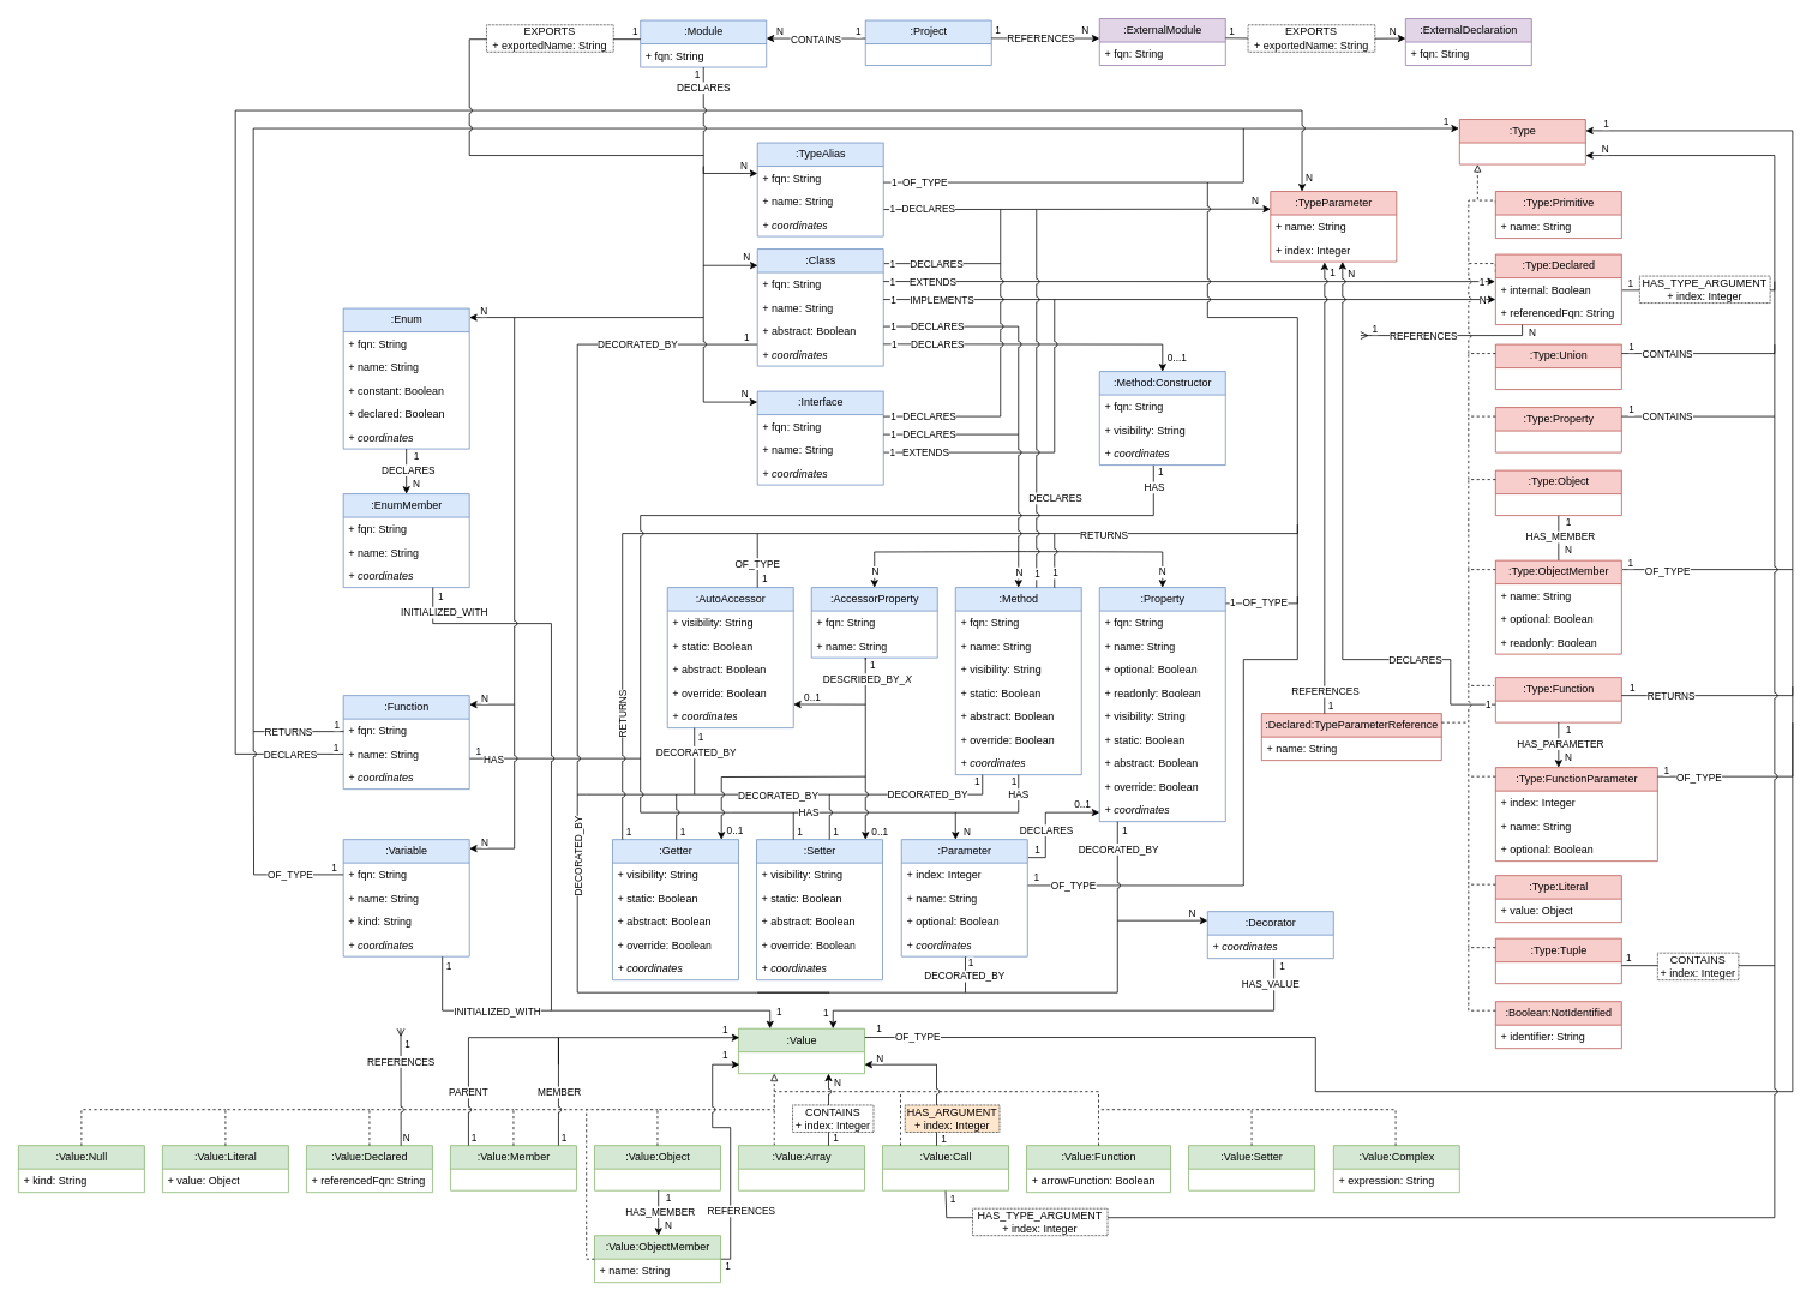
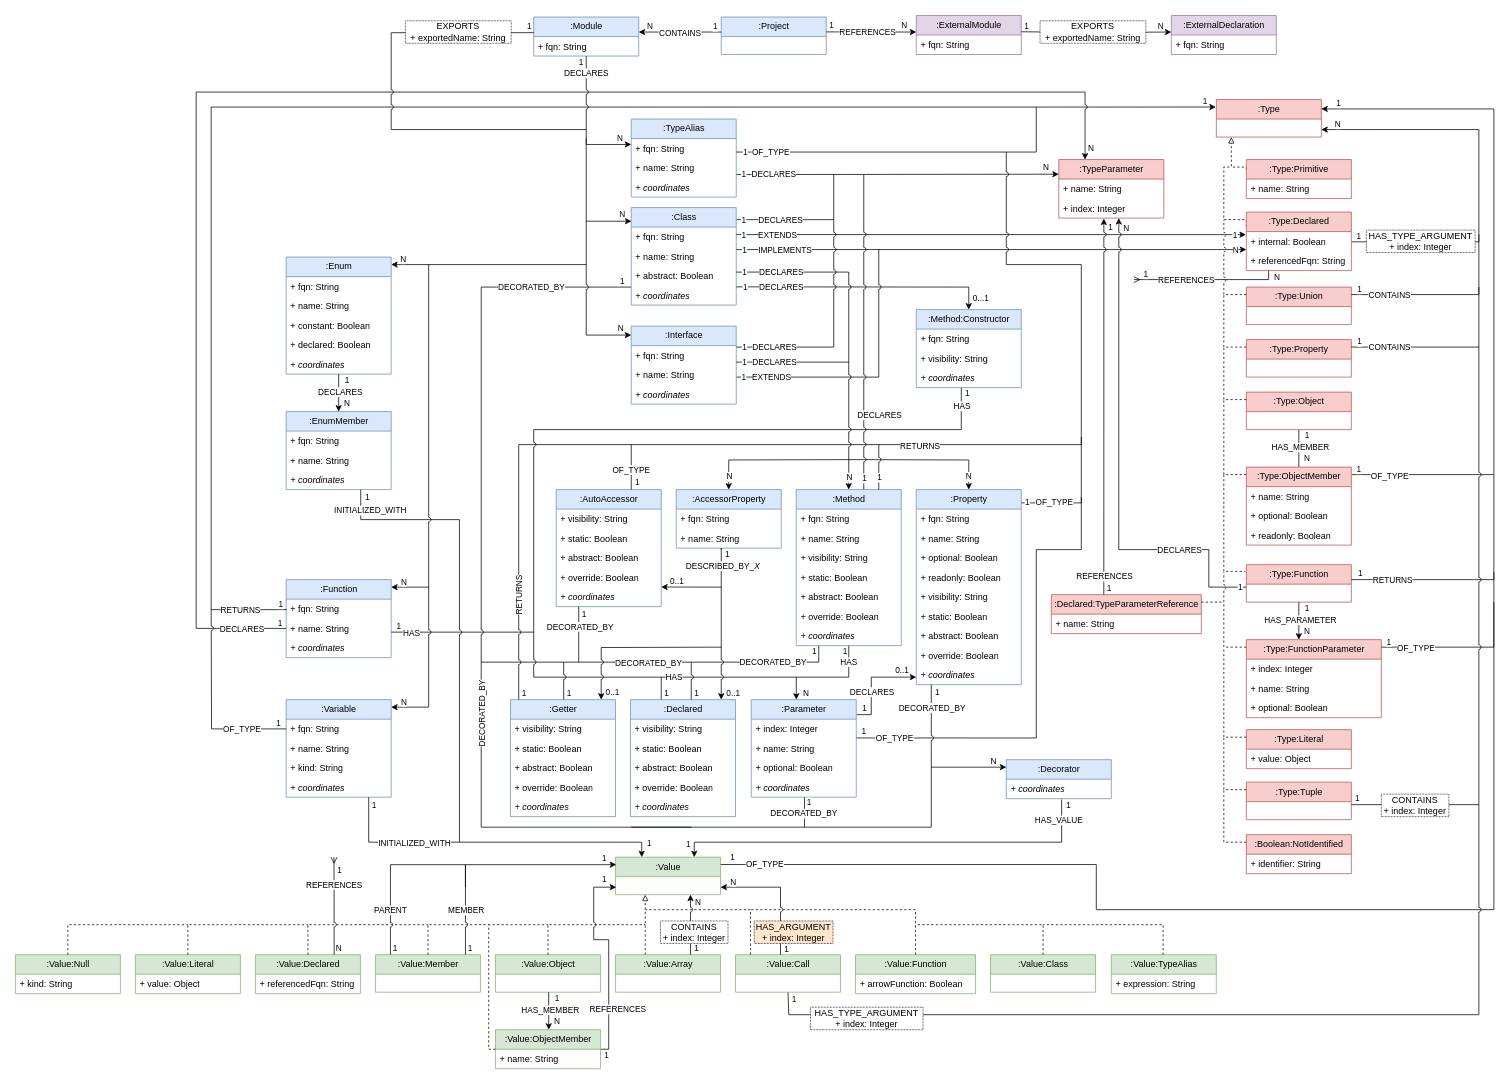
- <mxCell id="144" value=":Setter" style="swimlane;fontStyle=0;childLayout=stackLayout;horizontal=1;startSize=26;fillColor=#dae8fc;horizontalStack=0;resizeParent=1;resizeParentMax=0;resizeLast=0;collapsible=1;marginBottom=0;html=1;strokeColor=#6c8ebf;" parent="1" vertex="1"><mxGeometry x="840" y="932" width="140" height="156" as="geometry"><mxRectangle x="460" y="320" width="80" height="30" as="alternateBounds" /></mxGeometry></mxCell>
+ <mxCell id="144" value=":Declared" style="swimlane;fontStyle=0;childLayout=stackLayout;horizontal=1;startSize=26;fillColor=#dae8fc;horizontalStack=0;resizeParent=1;resizeParentMax=0;resizeLast=0;collapsible=1;marginBottom=0;html=1;strokeColor=#6c8ebf;" parent="1" vertex="1"><mxGeometry x="840" y="932" width="140" height="156" as="geometry"><mxRectangle x="460" y="320" width="80" height="30" as="alternateBounds" /></mxGeometry></mxCell>
- <mxCell id="195" value=":Value:Setter" style="swimlane;fontStyle=0;childLayout=stackLayout;horizontal=1;startSize=26;fillColor=#d5e8d4;horizontalStack=0;resizeParent=1;resizeParentMax=0;resizeLast=0;collapsible=1;marginBottom=0;html=1;strokeColor=#82b366;" parent="1" vertex="1"><mxGeometry x="1320" y="1272" width="140" height="50" as="geometry" /></mxCell>
+ <mxCell id="195" value=":Value:Class" style="swimlane;fontStyle=0;childLayout=stackLayout;horizontal=1;startSize=26;fillColor=#d5e8d4;horizontalStack=0;resizeParent=1;resizeParentMax=0;resizeLast=0;collapsible=1;marginBottom=0;html=1;strokeColor=#82b366;" parent="1" vertex="1"><mxGeometry x="1320" y="1272" width="140" height="50" as="geometry" /></mxCell>
- <mxCell id="196" value=":Value:Complex" style="swimlane;fontStyle=0;childLayout=stackLayout;horizontal=1;startSize=26;fillColor=#d5e8d4;horizontalStack=0;resizeParent=1;resizeParentMax=0;resizeLast=0;collapsible=1;marginBottom=0;html=1;strokeColor=#82b366;" parent="1" vertex="1"><mxGeometry x="1481" y="1272" width="140" height="52" as="geometry" /></mxCell>
+ <mxCell id="196" value=":Value:TypeAlias" style="swimlane;fontStyle=0;childLayout=stackLayout;horizontal=1;startSize=26;fillColor=#d5e8d4;horizontalStack=0;resizeParent=1;resizeParentMax=0;resizeLast=0;collapsible=1;marginBottom=0;html=1;strokeColor=#82b366;" parent="1" vertex="1"><mxGeometry x="1481" y="1272" width="140" height="52" as="geometry" /></mxCell>
